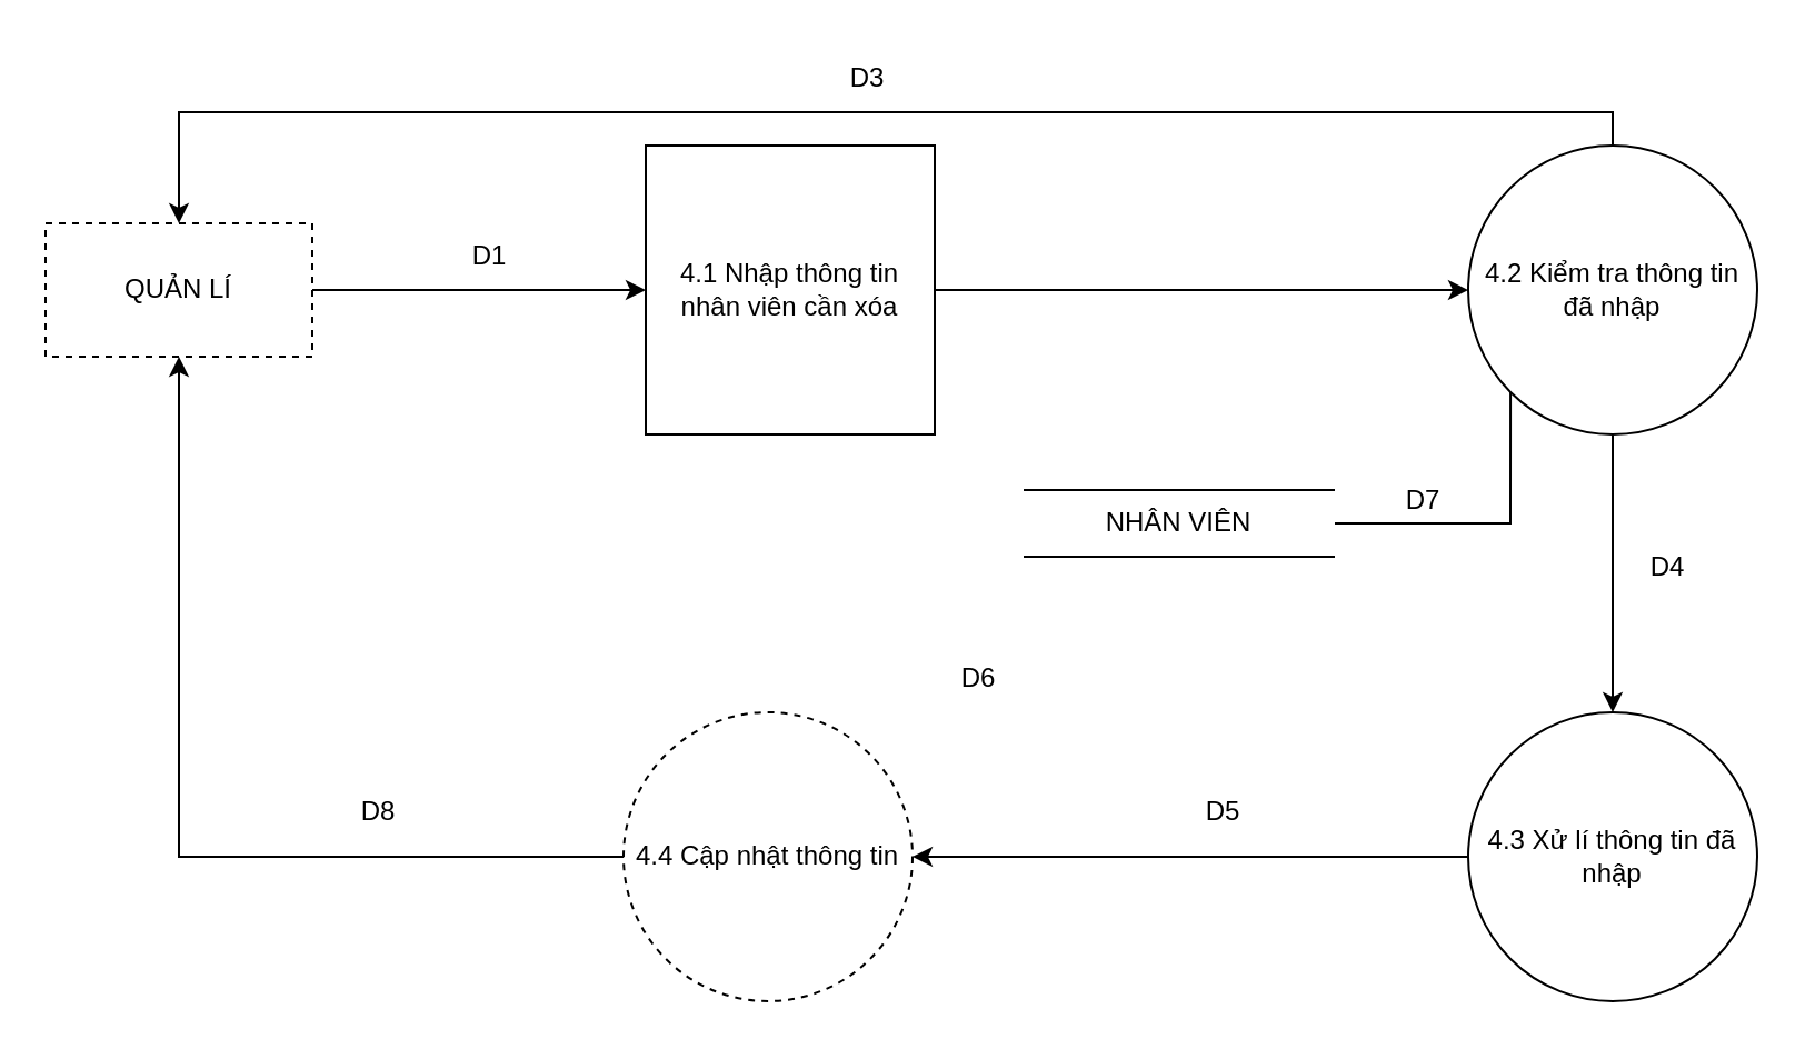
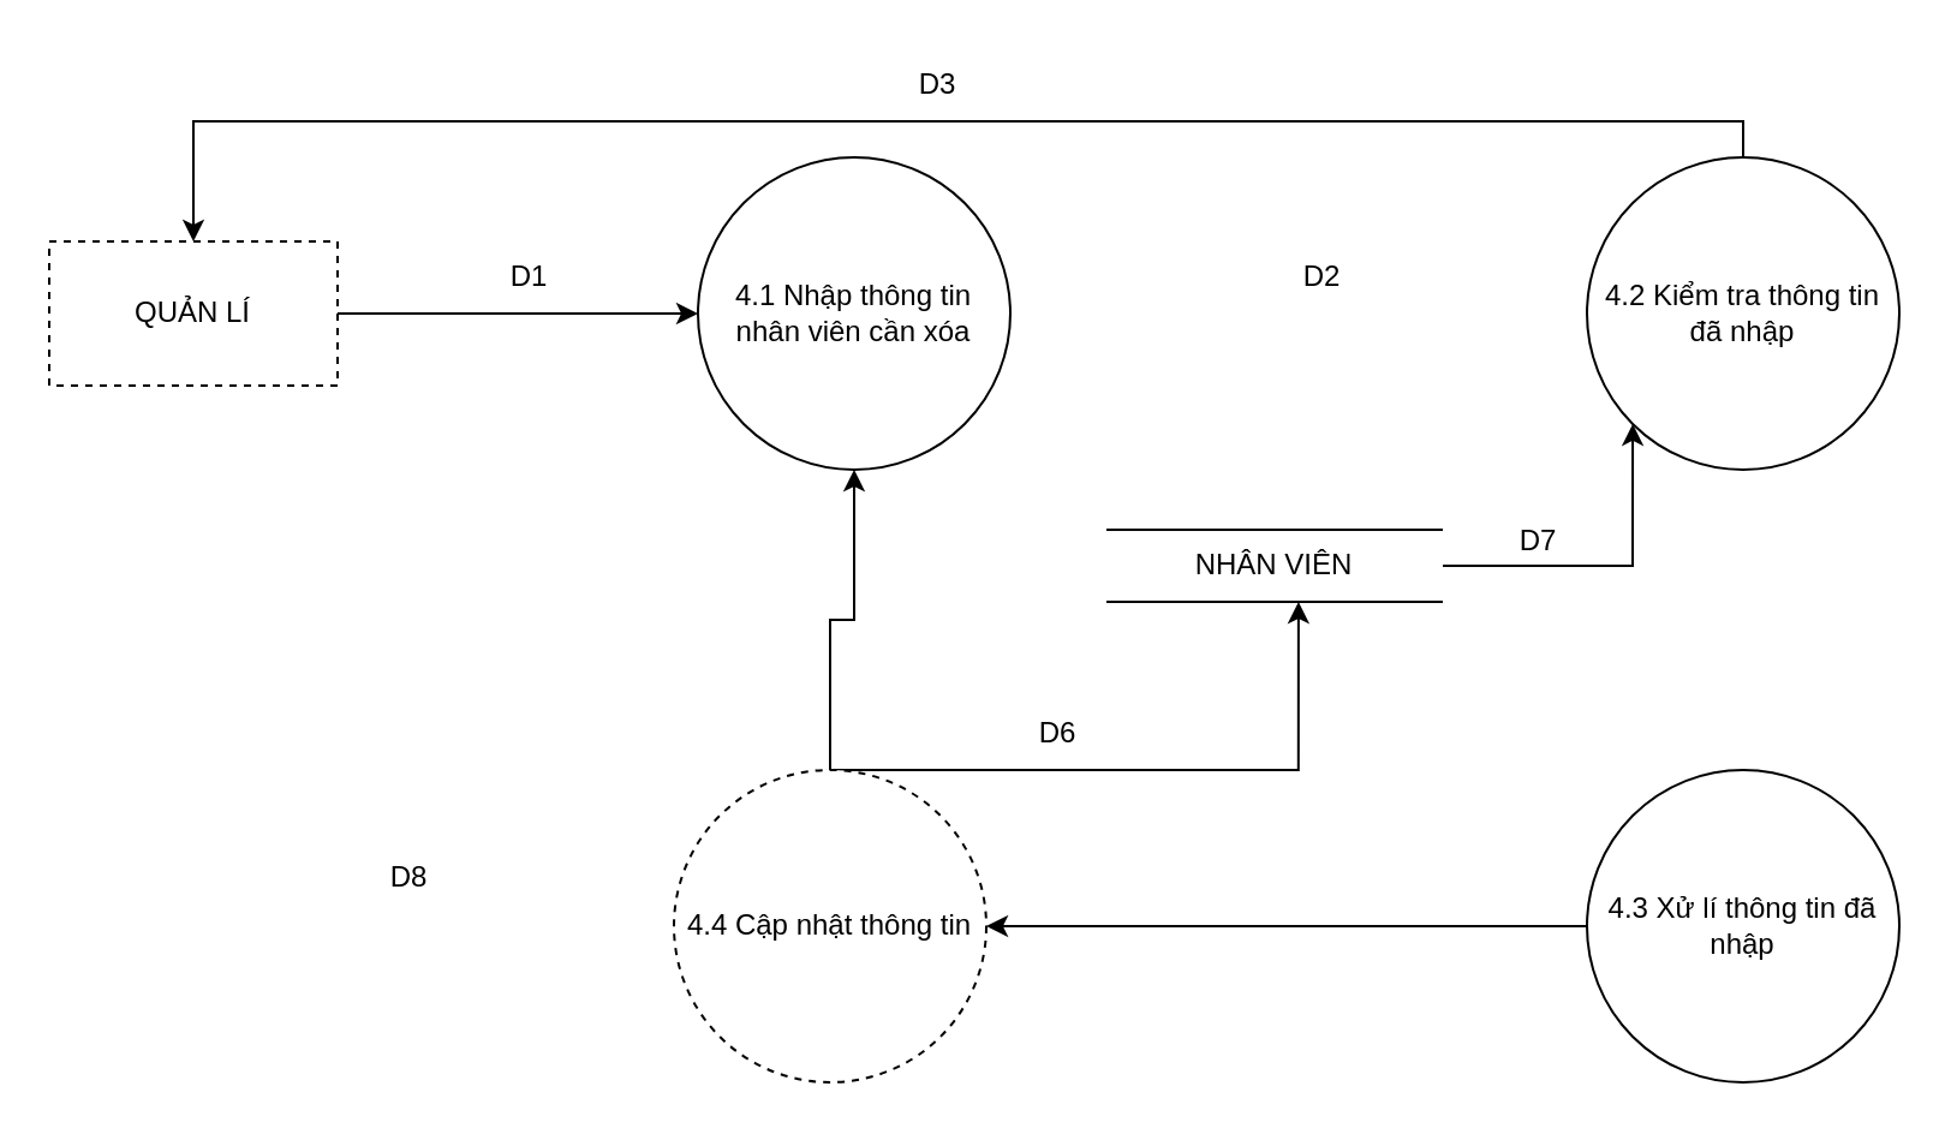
+ <mxCell id="19" value="D2" style="text;html=1;strokeColor=none;fillColor=none;align=center;verticalAlign=middle;whiteSpace=wrap;rounded=0;" vertex="1" parent="1"><mxGeometry x="520" y="100" width="60" height="30" as="geometry" /></mxCell>
- <mxCell id="5" value="4.1 Nhập thông tin nhân viên cần xóa" style="whiteSpace=wrap;html=1;aspect=fixed;rounded=0;" vertex="1" parent="1"><mxGeometry x="290" y="65" width="130" height="130" as="geometry" /></mxCell>
+ <mxCell id="5" value="4.1 Nhập thông tin nhân viên cần xóa" style="ellipse;whiteSpace=wrap;html=1;aspect=fixed;" vertex="1" parent="1"><mxGeometry x="290" y="65" width="130" height="130" as="geometry" /></mxCell>
- <mxCell id="4" style="edgeStyle=orthogonalEdgeStyle;rounded=0;orthogonalLoop=1;jettySize=auto;html=1;entryX=0;entryY=0.5;entryDx=0;entryDy=0;" edge="1" parent="1" source="5" target="15"><mxGeometry relative="1" as="geometry" /></mxCell>
- <mxCell id="16" style="edgeStyle=orthogonalEdgeStyle;rounded=0;orthogonalLoop=1;jettySize=auto;html=1;entryX=0;entryY=1;entryDx=0;entryDy=0;endArrow=none;" edge="1" parent="1" source="17" target="15"><mxGeometry relative="1" as="geometry" /></mxCell>
+ <mxCell id="16" style="edgeStyle=orthogonalEdgeStyle;rounded=0;orthogonalLoop=1;jettySize=auto;html=1;entryX=0;entryY=1;entryDx=0;entryDy=0;" edge="1" parent="1" source="17" target="15"><mxGeometry relative="1" as="geometry" /></mxCell>
- <mxCell id="13" style="edgeStyle=orthogonalEdgeStyle;rounded=0;orthogonalLoop=1;jettySize=auto;html=1;" edge="1" parent="1" source="15" target="12"><mxGeometry relative="1" as="geometry" /></mxCell>
- <mxCell id="21" value="D4" style="text;html=1;strokeColor=none;fillColor=none;align=center;verticalAlign=middle;whiteSpace=wrap;rounded=0;" vertex="1" parent="1"><mxGeometry x="720" y="240" width="60" height="30" as="geometry" /></mxCell>
+ <mxCell id="9" style="edgeStyle=orthogonalEdgeStyle;rounded=0;orthogonalLoop=1;jettySize=auto;html=1;entryX=0.571;entryY=1;entryDx=0;entryDy=0;entryPerimeter=0;" edge="1" parent="1" source="10" target="17"><mxGeometry relative="1" as="geometry"><Array as="points"><mxPoint x="540" y="320" /></Array></mxGeometry></mxCell>
- <mxCell id="22" value="D5" style="text;html=1;strokeColor=none;fillColor=none;align=center;verticalAlign=middle;whiteSpace=wrap;rounded=0;" vertex="1" parent="1"><mxGeometry x="520" y="350" width="60" height="30" as="geometry" /></mxCell>
- <mxCell id="8" style="edgeStyle=orthogonalEdgeStyle;rounded=0;orthogonalLoop=1;jettySize=auto;html=1;" edge="1" parent="1" source="10" target="3"><mxGeometry relative="1" as="geometry" /></mxCell>
+ <mxCell id="8" style="edgeStyle=orthogonalEdgeStyle;rounded=0;orthogonalLoop=1;jettySize=auto;html=1;" edge="1" parent="1" source="10" target="5"><mxGeometry relative="1" as="geometry" /></mxCell>
